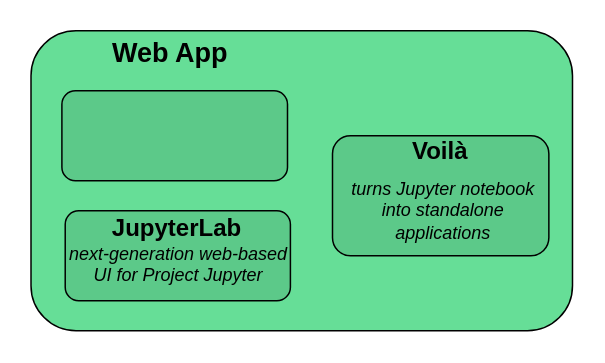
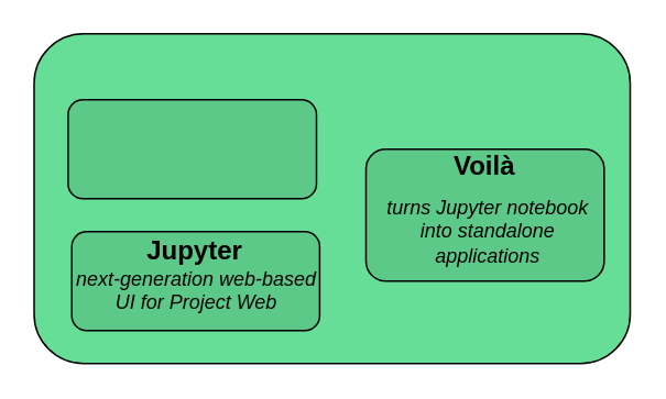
- <mxCell id="14" value="&lt;b&gt;Web App&lt;/b&gt;" style="text;html=1;strokeColor=none;fillColor=none;align=center;verticalAlign=middle;whiteSpace=wrap;rounded=0;labelBackgroundColor=none;fontSize=18;" vertex="1" parent="1"><mxGeometry x="50.905" y="20" width="123.636" height="30" as="geometry" /></mxCell>
- <mxCell id="12" value="&lt;b&gt;JupyterLab&lt;/b&gt;" style="text;html=1;strokeColor=none;fillColor=none;align=center;verticalAlign=middle;whiteSpace=wrap;rounded=0;fontSize=16;" vertex="1" parent="10"><mxGeometry x="50.043" width="75.065" height="22.5" as="geometry" /></mxCell>
+ <mxCell id="12" value="&lt;b&gt;Jupyter&lt;/b&gt;" style="text;html=1;strokeColor=none;fillColor=none;align=center;verticalAlign=middle;whiteSpace=wrap;rounded=0;fontSize=16;" vertex="1" parent="10"><mxGeometry x="50.043" width="75.065" height="22.5" as="geometry" /></mxCell>
- <mxCell id="13" value="&lt;i&gt;next-generation web-based&lt;br&gt;UI for Project Jupyter&lt;/i&gt;" style="text;whiteSpace=wrap;html=1;align=center;" vertex="1" parent="10"><mxGeometry x="6.255" y="15" width="162.641" height="30" as="geometry" /></mxCell>
+ <mxCell id="13" value="&lt;i&gt;next-generation web-based&lt;br&gt;UI for Project Web&lt;/i&gt;" style="text;whiteSpace=wrap;html=1;align=center;" vertex="1" parent="10"><mxGeometry x="6.255" y="15" width="162.641" height="30" as="geometry" /></mxCell>
